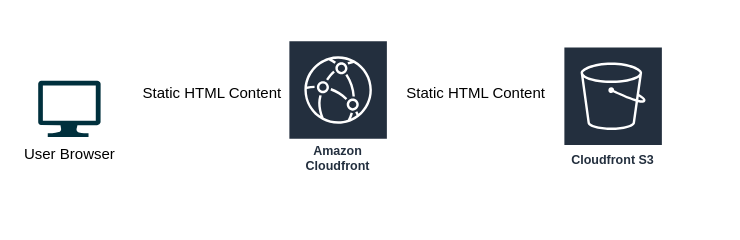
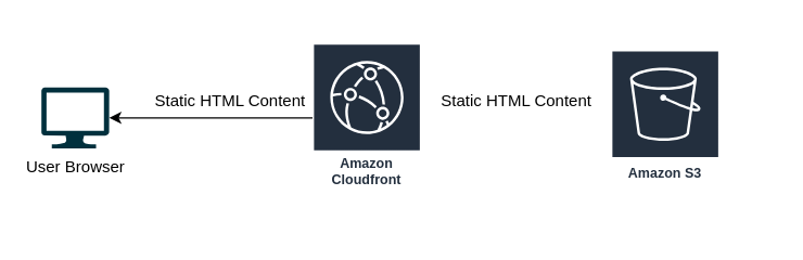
+ <mxCell id="4" style="edgeStyle=orthogonalEdgeStyle;rounded=1;comic=0;orthogonalLoop=1;jettySize=auto;html=1;entryX=1;entryY=0.5;entryDx=0;entryDy=0;entryPerimeter=0;" edge="1" parent="1" source="5" target="3"><mxGeometry relative="1" as="geometry"><mxPoint x="150" y="70" as="targetPoint" /></mxGeometry></mxCell>
- <mxCell id="6" value="Cloudfront S3" style="outlineConnect=0;fontColor=#232F3E;gradientColor=none;strokeColor=#ffffff;fillColor=#232F3E;dashed=0;verticalLabelPosition=middle;verticalAlign=bottom;align=center;html=1;whiteSpace=wrap;fontSize=10;fontStyle=1;spacing=3;shape=mxgraph.aws4.productIcon;prIcon=mxgraph.aws4.s3;" vertex="1" parent="1"><mxGeometry x="450" y="36.5" width="80" height="100" as="geometry" /></mxCell>
+ <mxCell id="6" value="Amazon S3" style="outlineConnect=0;fontColor=#232F3E;gradientColor=none;strokeColor=#ffffff;fillColor=#232F3E;dashed=0;verticalLabelPosition=middle;verticalAlign=bottom;align=center;html=1;whiteSpace=wrap;fontSize=10;fontStyle=1;spacing=3;shape=mxgraph.aws4.productIcon;prIcon=mxgraph.aws4.s3;" vertex="1" parent="1"><mxGeometry x="450" y="36.5" width="80" height="100" as="geometry" /></mxCell>
